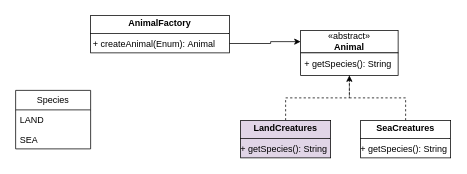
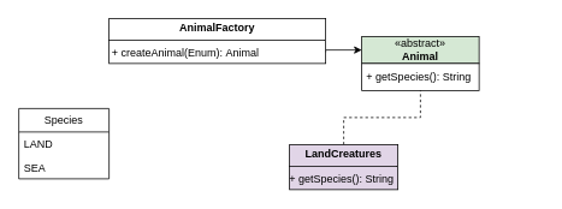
- <mxCell id="4" value="&lt;p style=&quot;margin:0px;margin-top:4px;text-align:center;&quot;&gt;&lt;b&gt;AnimalFactory&lt;/b&gt;&lt;br&gt;&lt;/p&gt;&lt;hr size=&quot;1&quot; style=&quot;border-style:solid;&quot;&gt;&amp;nbsp;+&amp;nbsp;&lt;span style=&quot;background-color: initial;&quot;&gt;createAnimal(Enum):&amp;nbsp;&lt;/span&gt;Animal&amp;nbsp;&lt;div&gt;&lt;div style=&quot;height:2px;&quot;&gt;&lt;/div&gt;&lt;/div&gt;" style="verticalAlign=top;align=left;overflow=fill;html=1;whiteSpace=wrap;" parent="1" vertex="1"><mxGeometry x="120" y="20" width="185" height="50" as="geometry" /></mxCell>
+ <mxCell id="4" value="&lt;p style=&quot;margin:0px;margin-top:4px;text-align:center;&quot;&gt;&lt;b&gt;AnimalFactory&lt;/b&gt;&lt;br&gt;&lt;/p&gt;&lt;hr size=&quot;1&quot; style=&quot;border-style:solid;&quot;&gt;&amp;nbsp;+&amp;nbsp;&lt;span style=&quot;background-color: initial;&quot;&gt;createAnimal(Enum):&amp;nbsp;&lt;/span&gt;Animal&amp;nbsp;&lt;div&gt;&lt;div style=&quot;height:2px;&quot;&gt;&lt;/div&gt;&lt;/div&gt;" style="verticalAlign=top;align=left;overflow=fill;html=1;whiteSpace=wrap;" parent="1" vertex="1"><mxGeometry x="120" y="20" width="240" height="50" as="geometry" /></mxCell>
- <mxCell id="2" value="«abstract»&lt;br&gt;&lt;b&gt;Animal&lt;/b&gt;" style="html=1;whiteSpace=wrap;" parent="1" vertex="1"><mxGeometry x="400" y="40" width="130" height="30" as="geometry" /></mxCell>
+ <mxCell id="2" value="«abstract»&lt;br&gt;&lt;b&gt;Animal&lt;/b&gt;" style="html=1;whiteSpace=wrap;fillColor=#d5e8d4;" parent="1" vertex="1"><mxGeometry x="400" y="40" width="130" height="30" as="geometry" /></mxCell>
- <mxCell id="10" style="edgeStyle=orthogonalEdgeStyle;rounded=0;orthogonalLoop=1;jettySize=auto;html=1;exitX=0.5;exitY=0;exitDx=0;exitDy=0;entryX=0.5;entryY=1;entryDx=0;entryDy=0;dashed=1;" parent="1" source="11" target="5" edge="1"><mxGeometry relative="1" as="geometry"><mxPoint x="539.966" y="130" as="targetPoint" /></mxGeometry></mxCell>
- <mxCell id="11" value="&lt;p style=&quot;margin:0px;margin-top:4px;text-align:center;&quot;&gt;&lt;b&gt;SeaCreatures&lt;/b&gt;&lt;br&gt;&lt;/p&gt;&lt;hr size=&quot;1&quot; style=&quot;border-style:solid;&quot;&gt;&lt;div style=&quot;height:2px;&quot;&gt;&lt;span style=&quot;text-align: center;&quot;&gt;+ getSpecies(): String&amp;nbsp;&lt;/span&gt;&lt;/div&gt;" style="verticalAlign=top;align=left;overflow=fill;html=1;whiteSpace=wrap;" parent="1" vertex="1"><mxGeometry x="480" y="160" width="120" height="50" as="geometry" /></mxCell>
